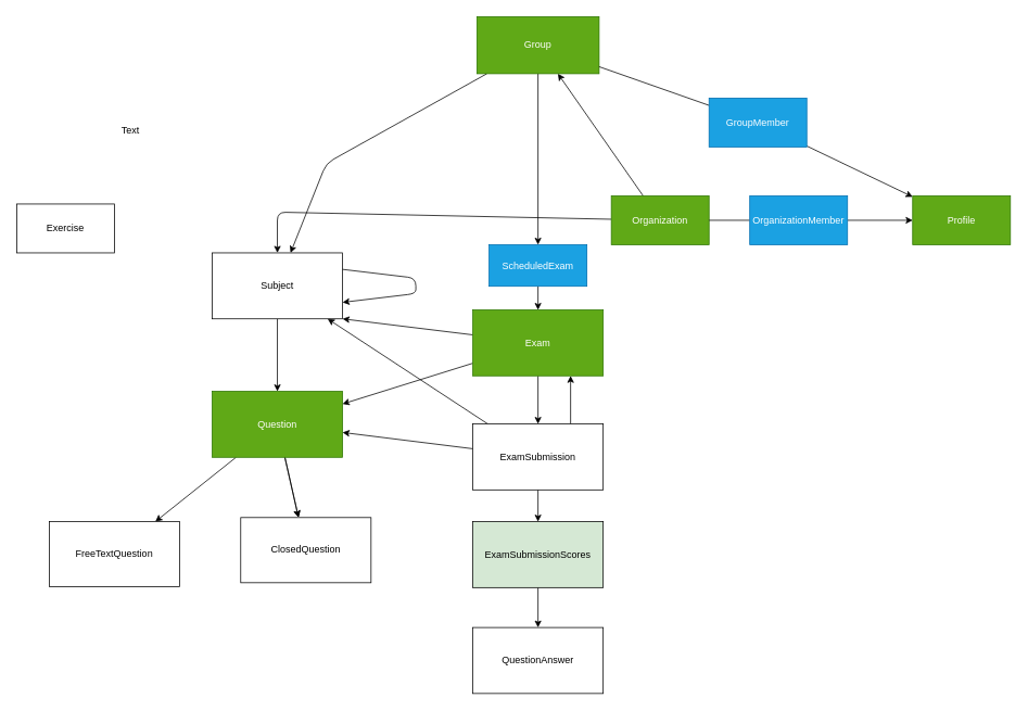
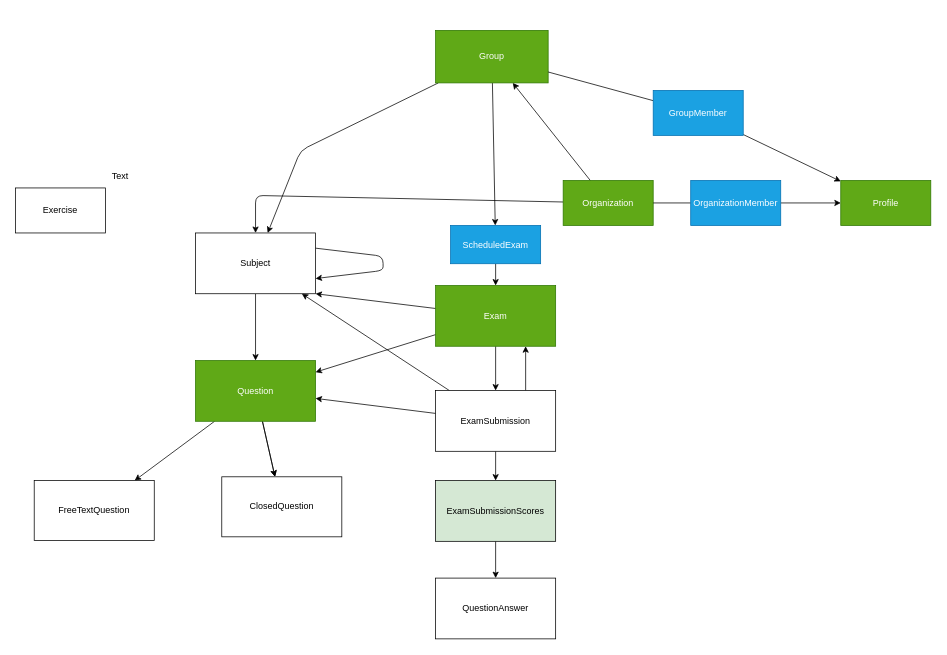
- <mxCell id="19" value="Group" style="rounded=0;whiteSpace=wrap;html=1;fillColor=#60a917;fontColor=#ffffff;strokeColor=#2D7600;" parent="1" vertex="1"><mxGeometry x="585" y="20" width="150" height="70" as="geometry" /></mxCell>
+ <mxCell id="19" value="Group" style="rounded=0;whiteSpace=wrap;html=1;fillColor=#60a917;fontColor=#ffffff;strokeColor=#2D7600;" parent="1" vertex="1"><mxGeometry x="580" y="40" width="150" height="70" as="geometry" /></mxCell>
- <mxCell id="39" value="Text" style="text;strokeColor=none;align=center;fillColor=none;html=1;verticalAlign=middle;whiteSpace=wrap;rounded=0;" vertex="1" parent="1"><mxGeometry x="130" y="145" width="60" height="30" as="geometry" /></mxCell>
+ <mxCell id="39" value="Text" style="text;strokeColor=none;align=center;fillColor=none;html=1;verticalAlign=middle;whiteSpace=wrap;rounded=0;" vertex="1" parent="1"><mxGeometry x="130" y="220" width="60" height="30" as="geometry" /></mxCell>
- <mxCell id="7" value="FreeTextQuestion" style="rounded=0;whiteSpace=wrap;html=1;" parent="1" vertex="1"><mxGeometry x="60" y="640" width="160" height="80" as="geometry" /></mxCell>
+ <mxCell id="7" value="FreeTextQuestion" style="rounded=0;whiteSpace=wrap;html=1;" parent="1" vertex="1"><mxGeometry x="45" y="640" width="160" height="80" as="geometry" /></mxCell>
